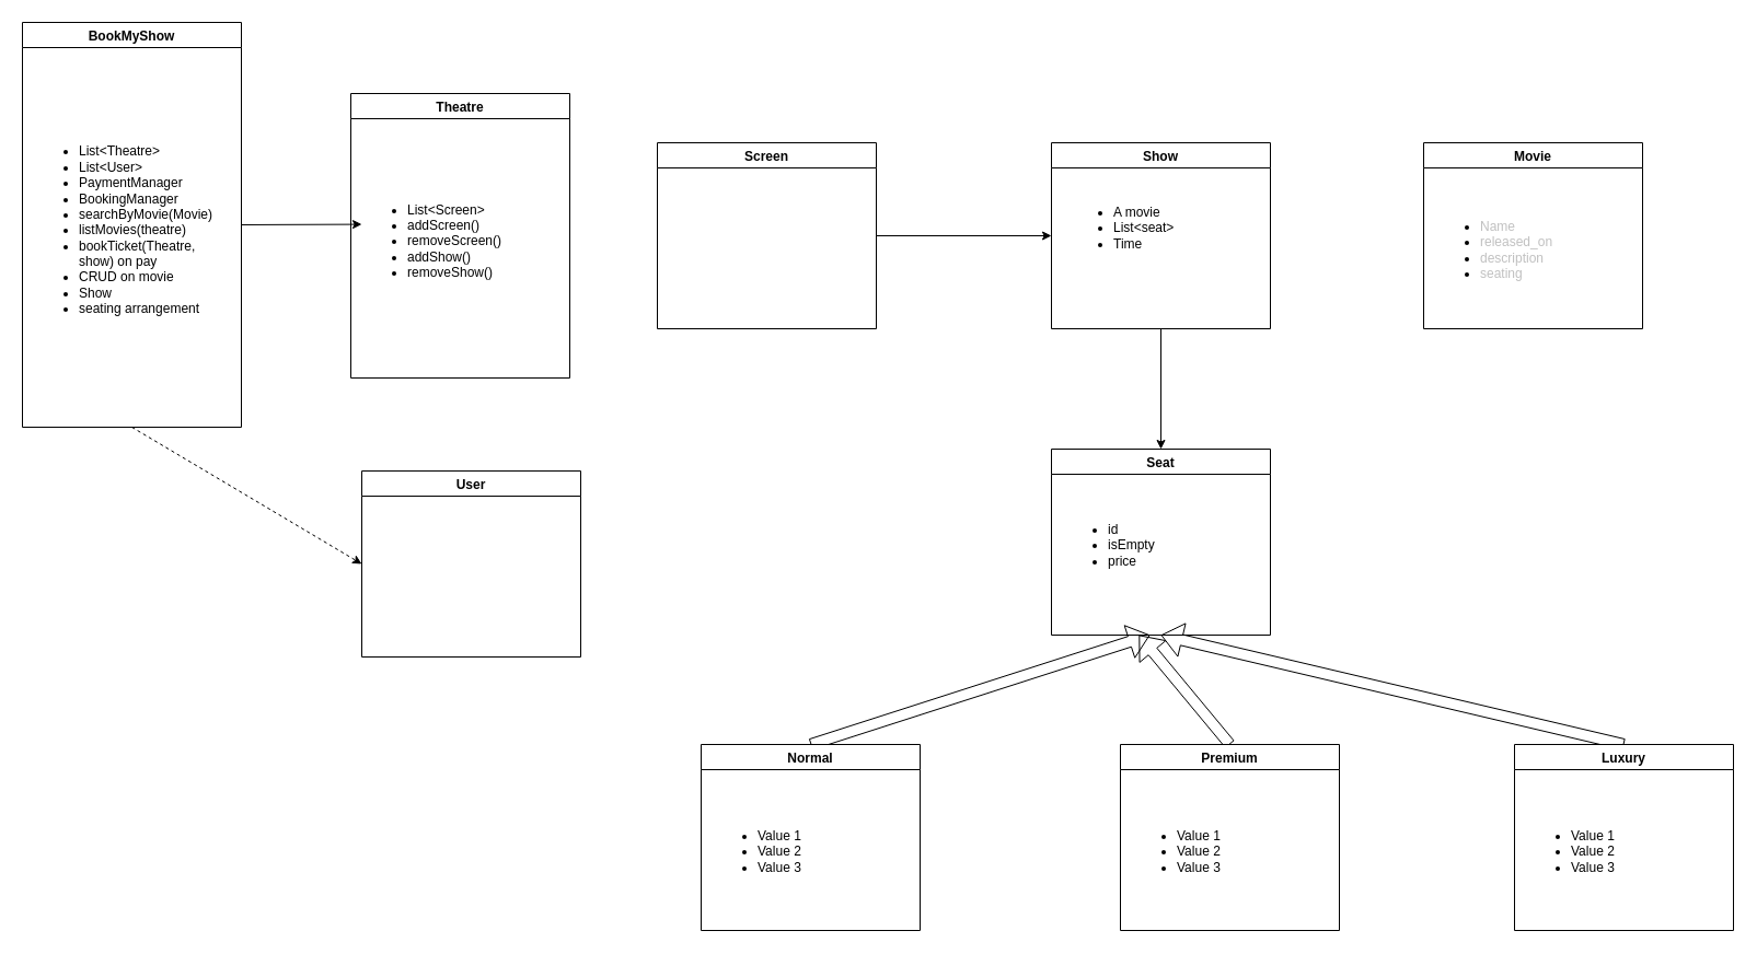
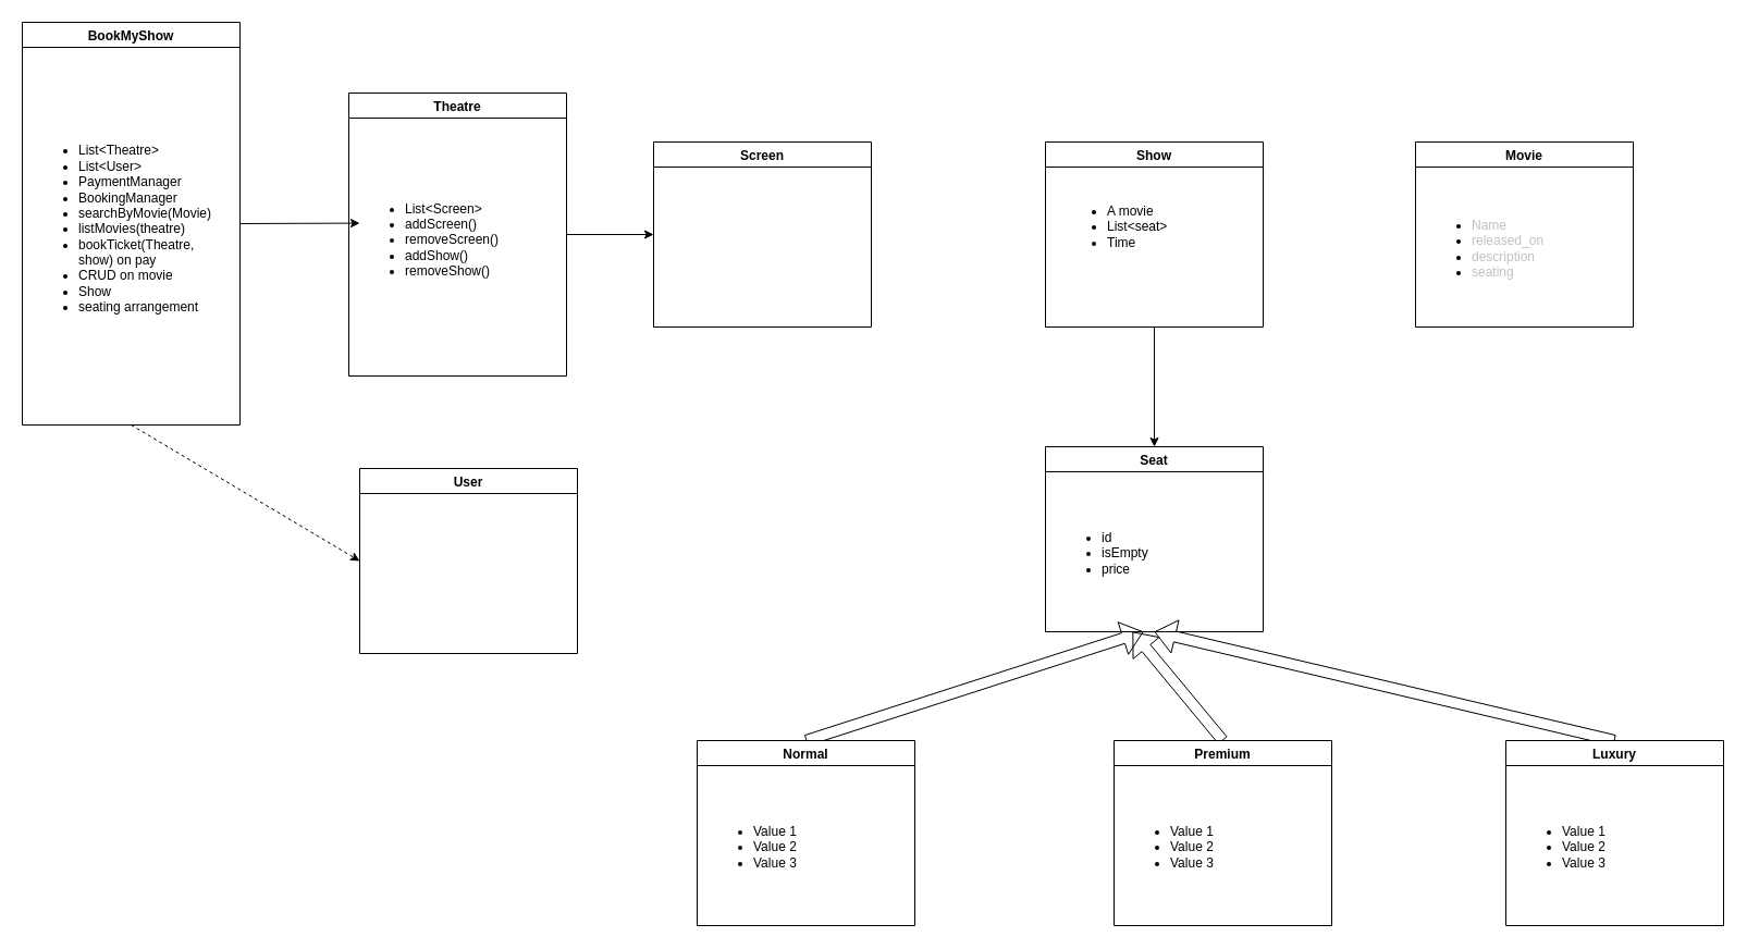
+ <mxCell id="7" style="edgeStyle=none;html=1;exitX=1;exitY=0.5;exitDx=0;exitDy=0;entryX=0;entryY=0.5;entryDx=0;entryDy=0;" edge="1" parent="1" source="8" target="11"><mxGeometry relative="1" as="geometry" /></mxCell>
- <mxCell id="10" style="edgeStyle=none;html=1;exitX=1;exitY=0.5;exitDx=0;exitDy=0;entryX=0;entryY=0.5;entryDx=0;entryDy=0;" edge="1" parent="1" source="11" target="18"><mxGeometry relative="1" as="geometry" /></mxCell>
- <mxCell id="21" value="&lt;ul&gt;&lt;li&gt;id&lt;/li&gt;&lt;li&gt;isEmpty&lt;/li&gt;&lt;li&gt;price&lt;/li&gt;&lt;/ul&gt;" style="text;strokeColor=none;fillColor=none;html=1;whiteSpace=wrap;verticalAlign=middle;overflow=hidden;" vertex="1" parent="20"><mxGeometry x="10" y="30" width="180" height="115" as="geometry" /></mxCell>
+ <mxCell id="21" value="&lt;ul&gt;&lt;li&gt;id&lt;/li&gt;&lt;li&gt;isEmpty&lt;/li&gt;&lt;li&gt;price&lt;/li&gt;&lt;/ul&gt;" style="text;strokeColor=none;fillColor=none;html=1;whiteSpace=wrap;verticalAlign=middle;overflow=hidden;" vertex="1" parent="20"><mxGeometry x="10" y="40" width="180" height="115" as="geometry" /></mxCell>
